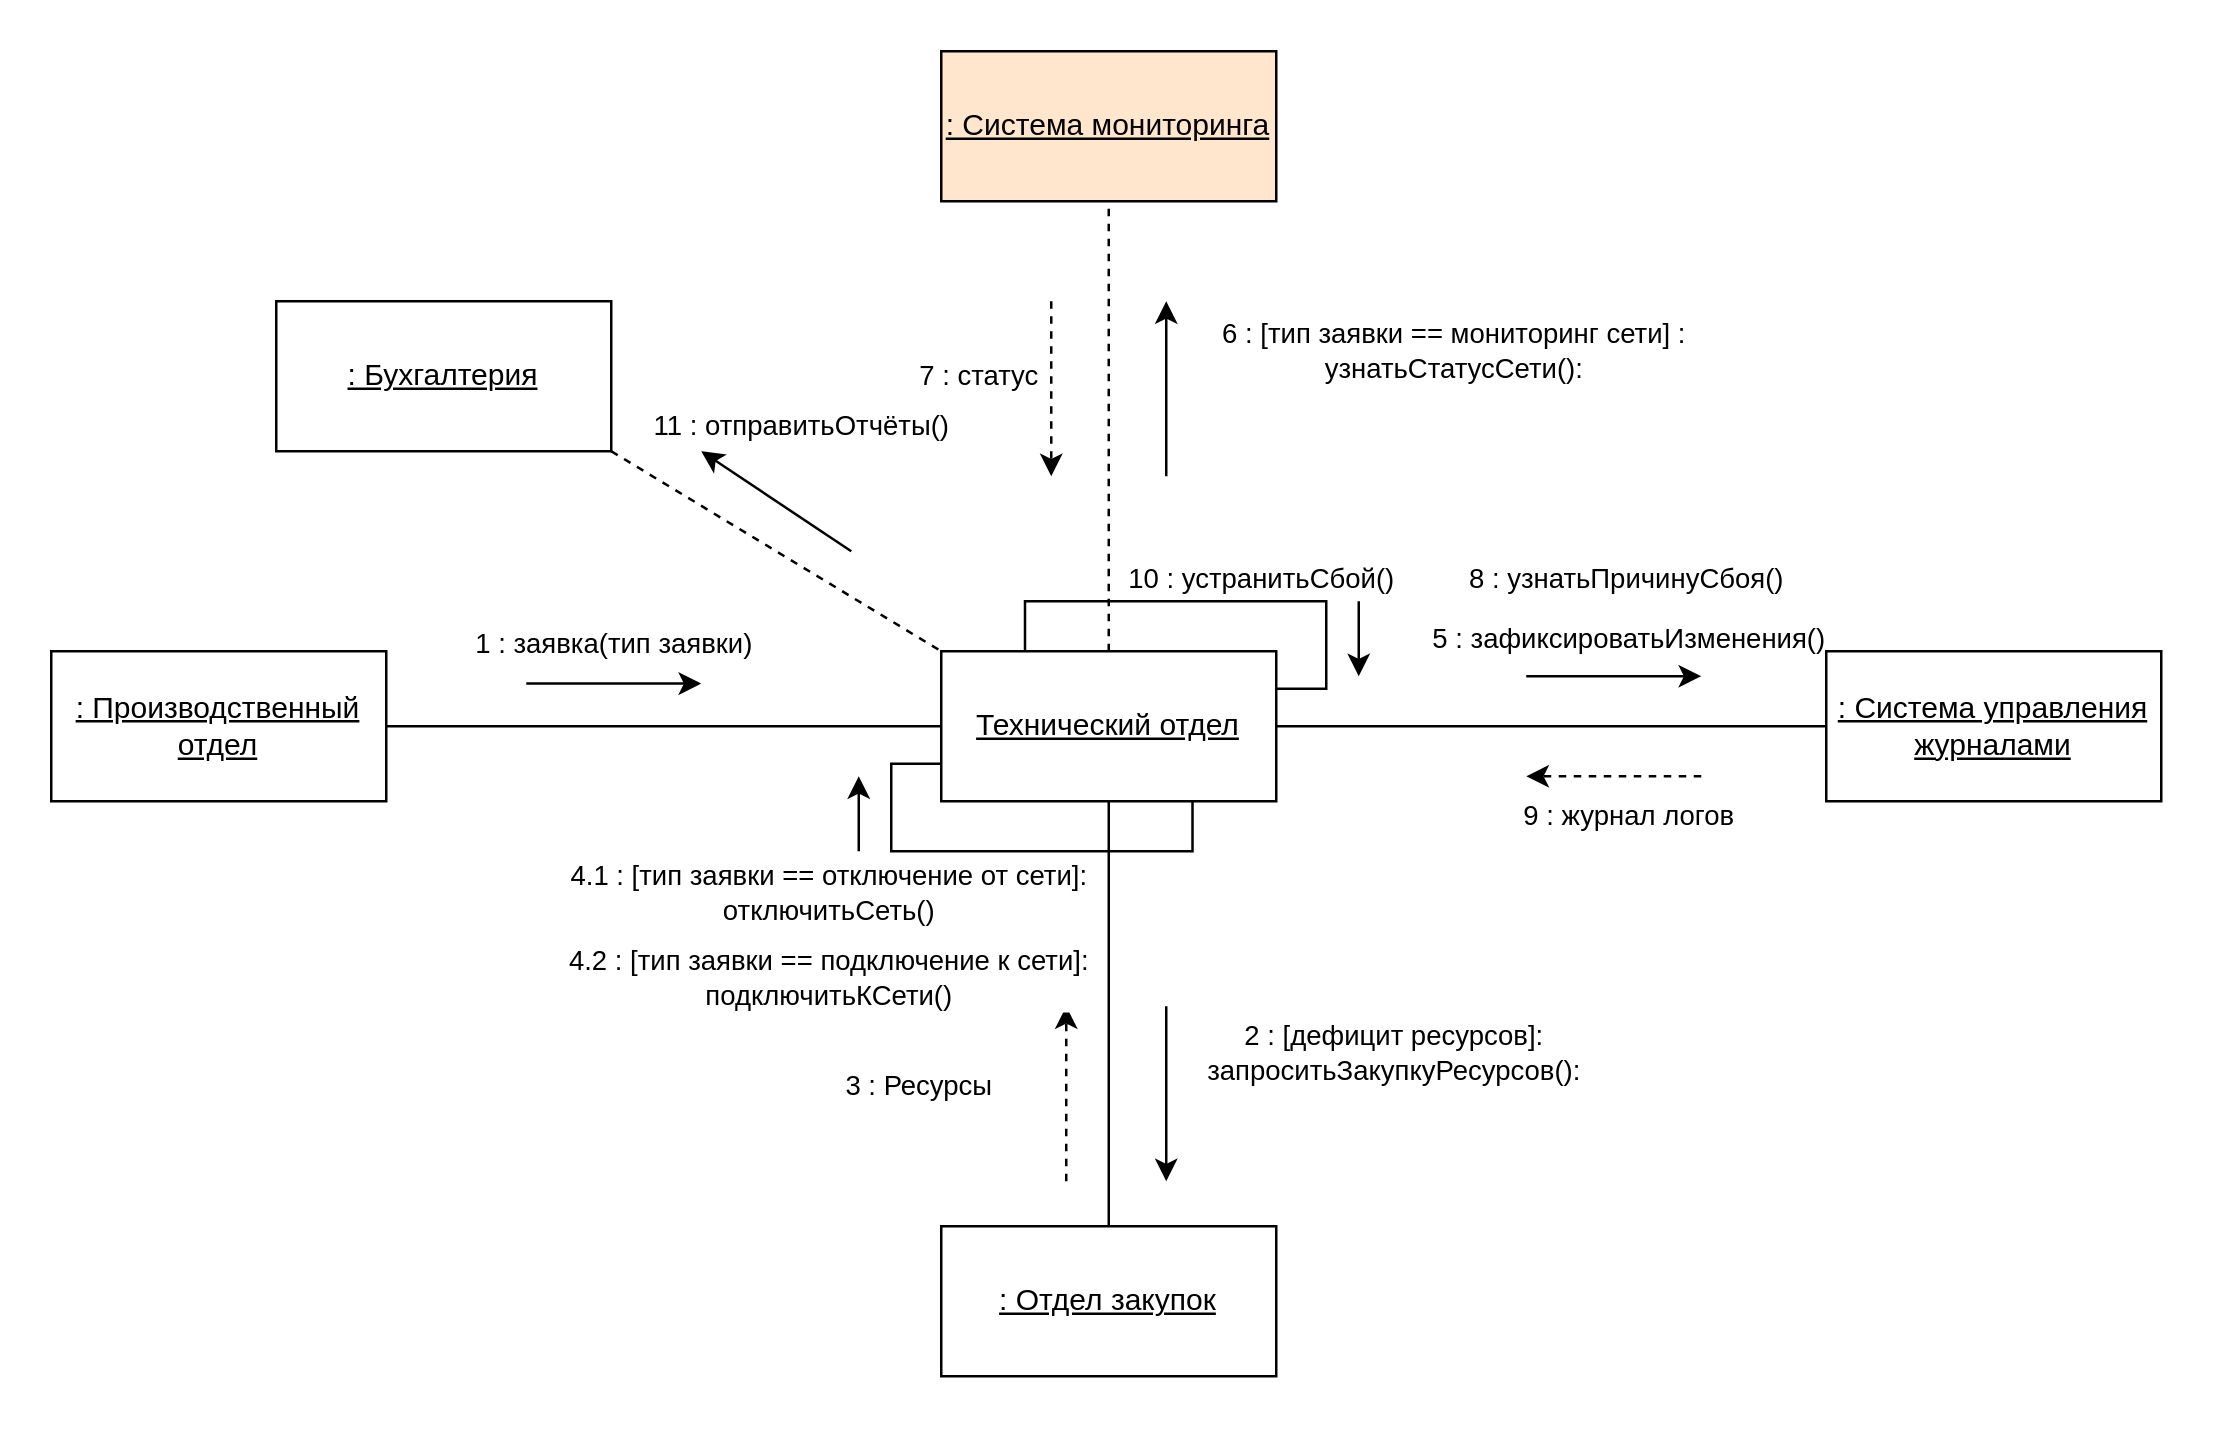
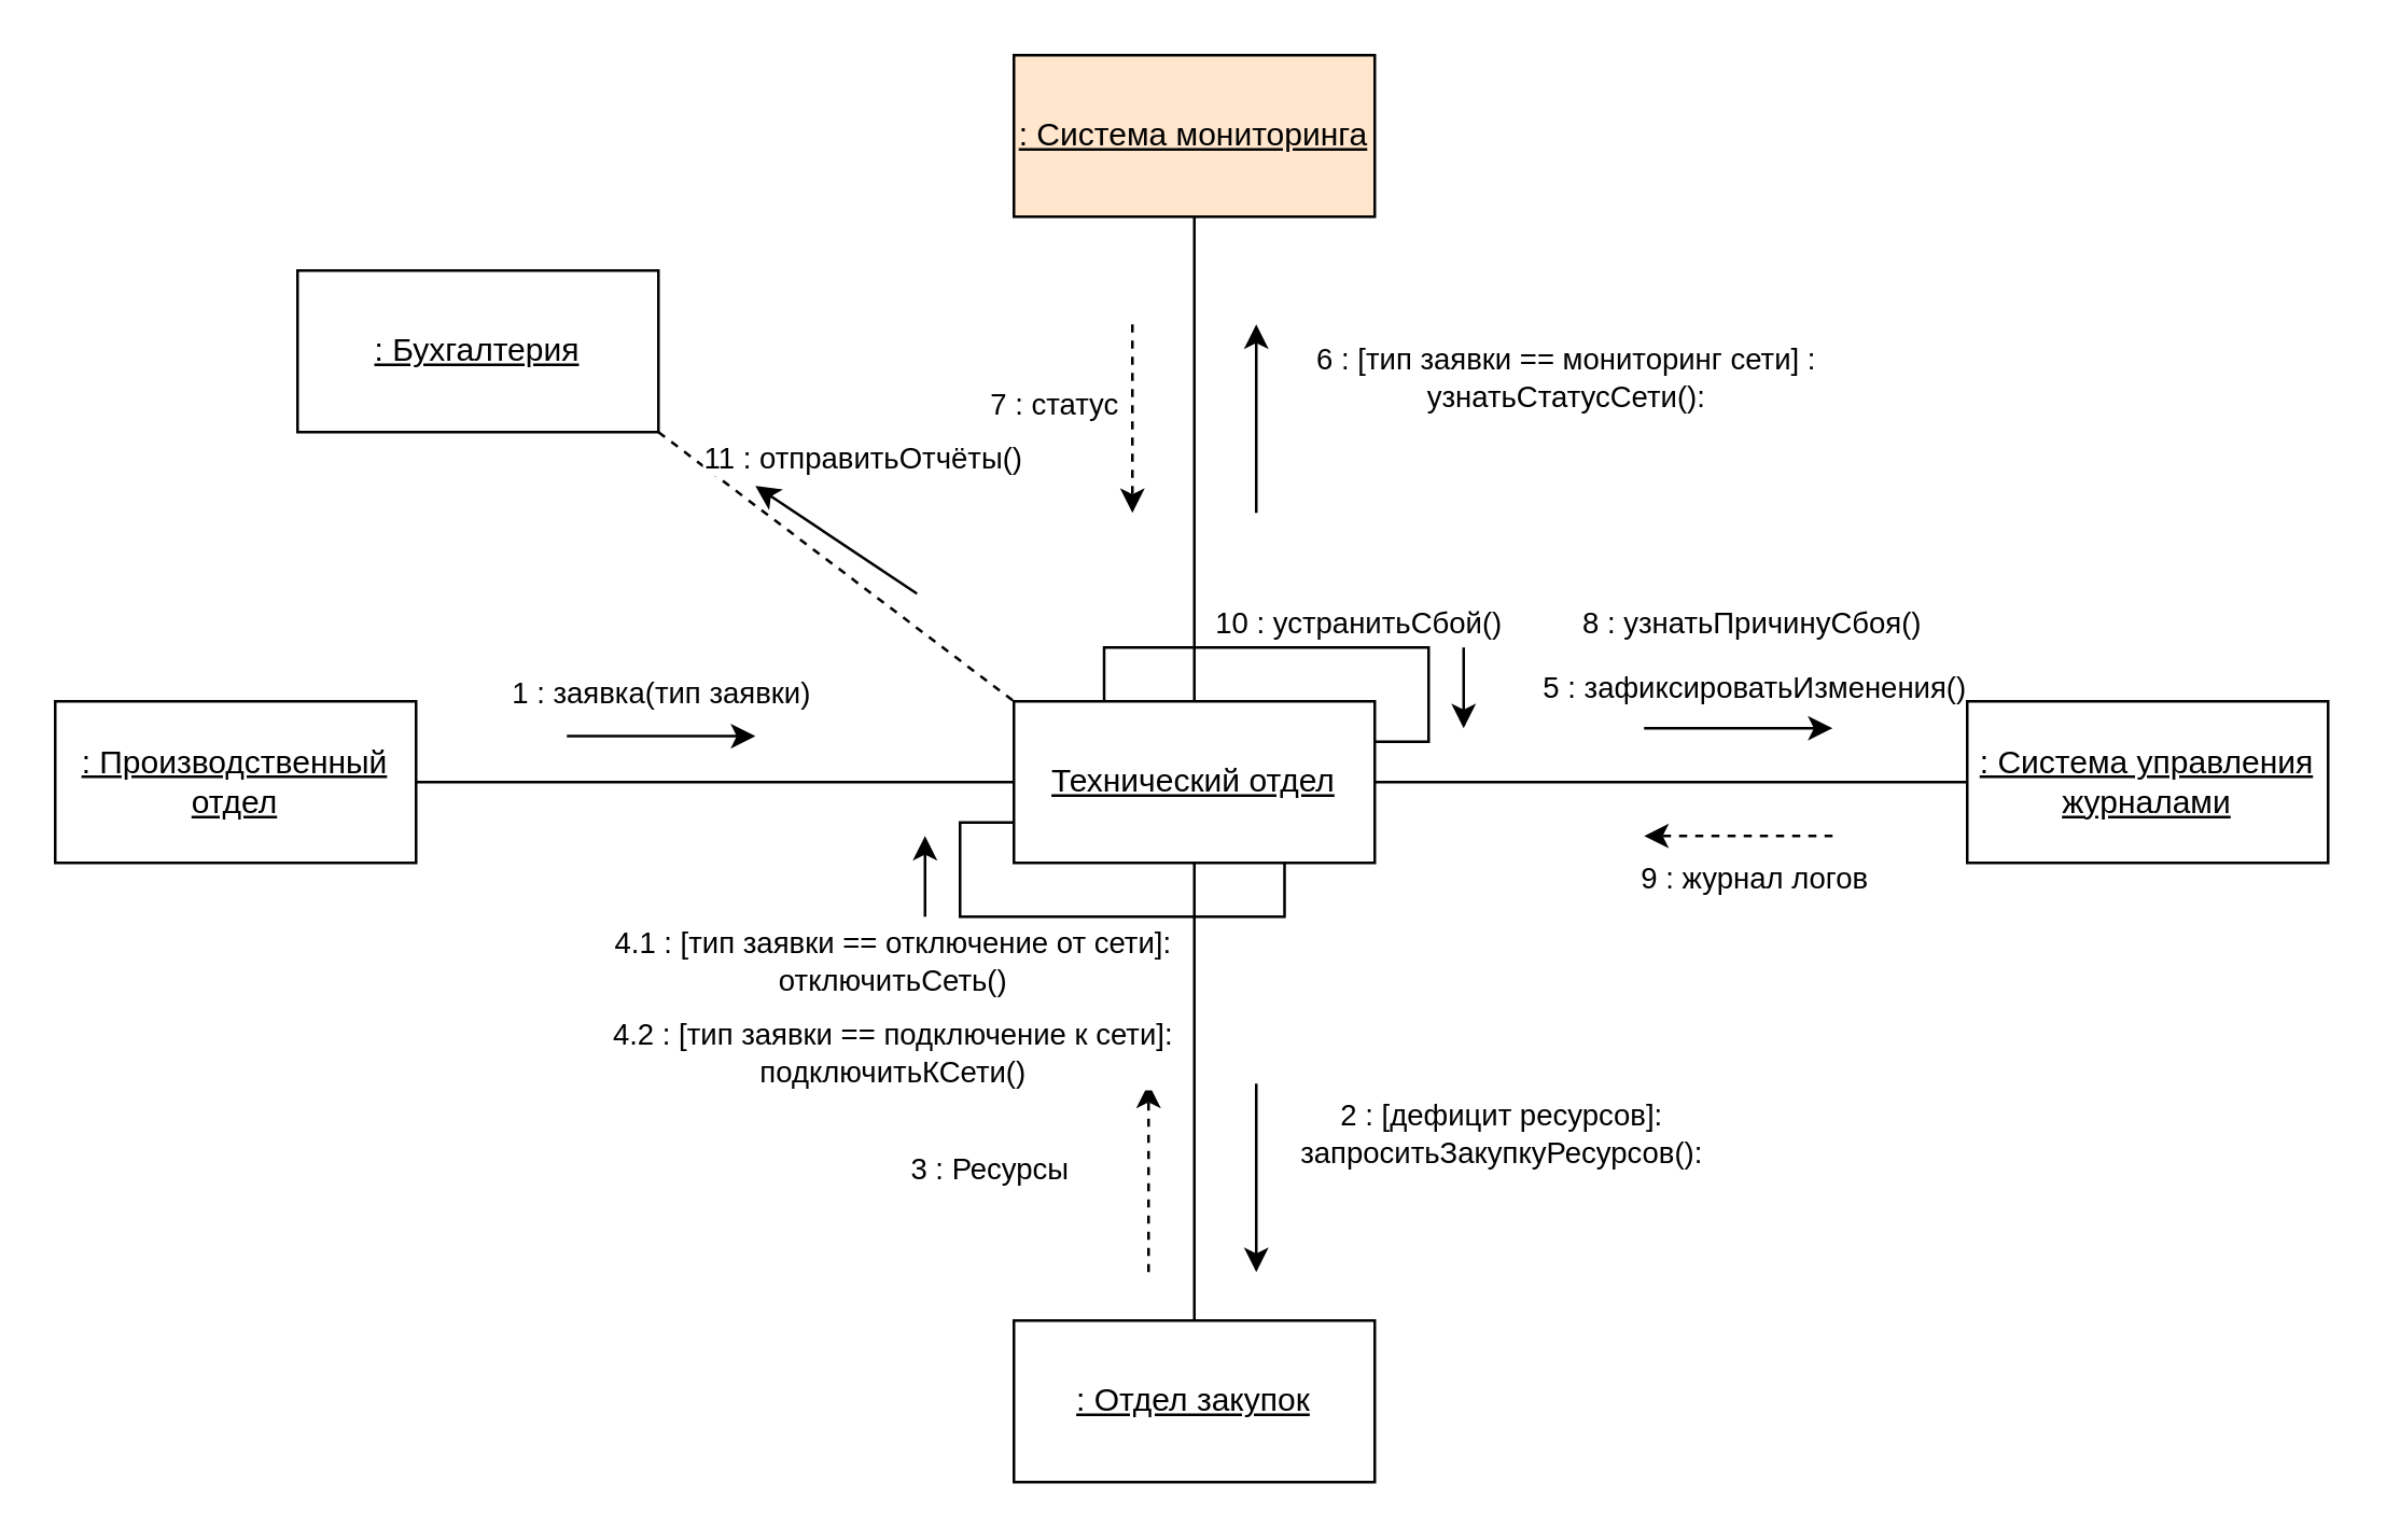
- <mxCell id="23" value="&lt;u&gt;: Бухгалтерия&lt;/u&gt;" style="rounded=0;whiteSpace=wrap;html=1;" vertex="1" parent="1"><mxGeometry x="110" y="120" width="134" height="60" as="geometry" /></mxCell>
+ <mxCell id="23" value="&lt;u&gt;: Бухгалтерия&lt;/u&gt;" style="rounded=0;whiteSpace=wrap;html=1;" vertex="1" parent="1"><mxGeometry x="110" y="100" width="134" height="60" as="geometry" /></mxCell>
- <mxCell id="14" style="edgeStyle=orthogonalEdgeStyle;rounded=0;orthogonalLoop=1;jettySize=auto;html=1;entryX=0.5;entryY=1;entryDx=0;entryDy=0;endArrow=none;endFill=0;exitX=0.5;exitY=0;exitDx=0;exitDy=0;dashed=1;" edge="1" parent="1" source="4" target="13"><mxGeometry relative="1" as="geometry"><mxPoint x="426" y="270" as="sourcePoint" /><mxPoint x="426" y="170" as="targetPoint" /></mxGeometry></mxCell>
+ <mxCell id="14" style="edgeStyle=orthogonalEdgeStyle;rounded=0;orthogonalLoop=1;jettySize=auto;html=1;entryX=0.5;entryY=1;entryDx=0;entryDy=0;endArrow=none;endFill=0;exitX=0.5;exitY=0;exitDx=0;exitDy=0;" edge="1" parent="1" source="4" target="13"><mxGeometry relative="1" as="geometry"><mxPoint x="426" y="270" as="sourcePoint" /><mxPoint x="426" y="170" as="targetPoint" /></mxGeometry></mxCell>
